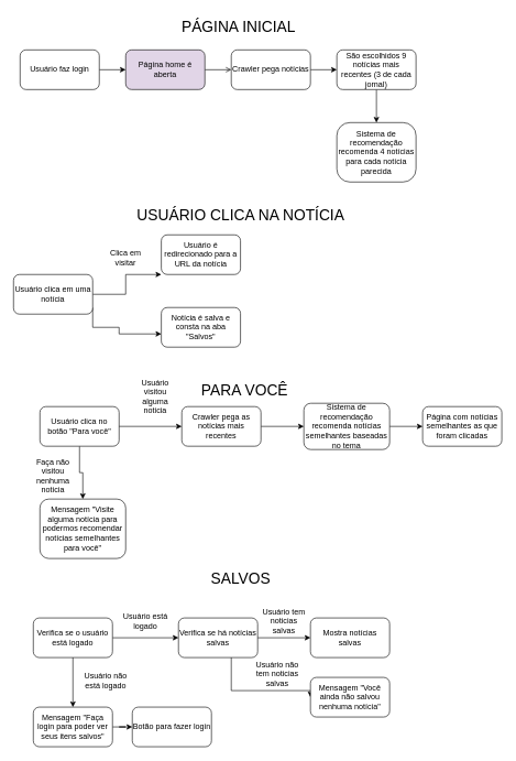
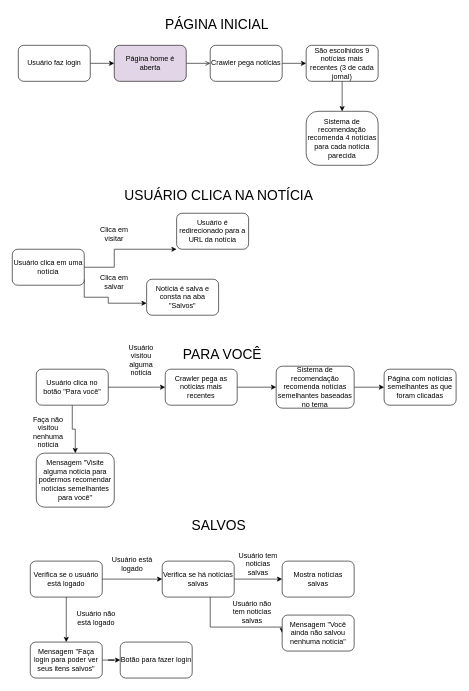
- <mxCell id="16" value="Usuário é redirecionado para a URL da notícia" style="whiteSpace=wrap;html=1;rounded=1;" vertex="1" parent="1"><mxGeometry x="244" y="355" width="120" height="60" as="geometry" /></mxCell>
+ <mxCell id="16" value="Usuário é redirecionado para a URL da notícia" style="whiteSpace=wrap;html=1;rounded=1;" vertex="1" parent="1"><mxGeometry x="294" y="355" width="120" height="60" as="geometry" /></mxCell>
+ <mxCell id="19" value="Clica em salvar" style="text;html=1;align=center;verticalAlign=middle;whiteSpace=wrap;rounded=0;" vertex="1" parent="1"><mxGeometry x="160" y="455" width="60" height="30" as="geometry" /></mxCell>
